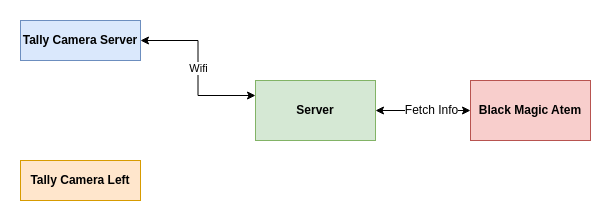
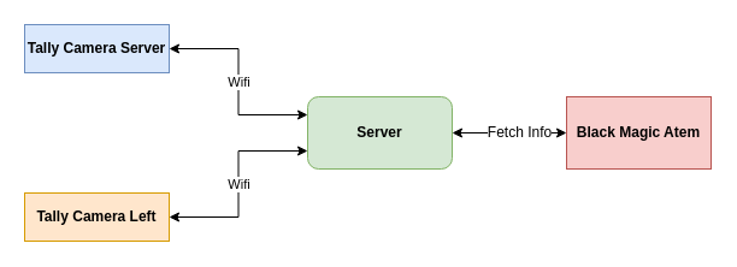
- <mxCell id="8" value="&lt;b&gt;Server&lt;/b&gt;" style="rounded=0;whiteSpace=wrap;html=1;fillColor=#d5e8d4;strokeColor=#82b366;" vertex="1" parent="1"><mxGeometry x="255" y="80" width="120" height="60" as="geometry" /></mxCell>
+ <mxCell id="8" value="&lt;b&gt;Server&lt;/b&gt;" style="whiteSpace=wrap;html=1;fillColor=#d5e8d4;strokeColor=#82b366;rounded=1;" vertex="1" parent="1"><mxGeometry x="255" y="80" width="120" height="60" as="geometry" /></mxCell>
+ <mxCell id="4" value="Wifi" style="edgeStyle=orthogonalEdgeStyle;rounded=0;orthogonalLoop=1;jettySize=auto;html=1;exitX=1;exitY=0.5;exitDx=0;exitDy=0;entryX=0;entryY=0.75;entryDx=0;entryDy=0;startArrow=classic;startFill=1;" edge="1" parent="1" source="5" target="8"><mxGeometry relative="1" as="geometry" /></mxCell>
